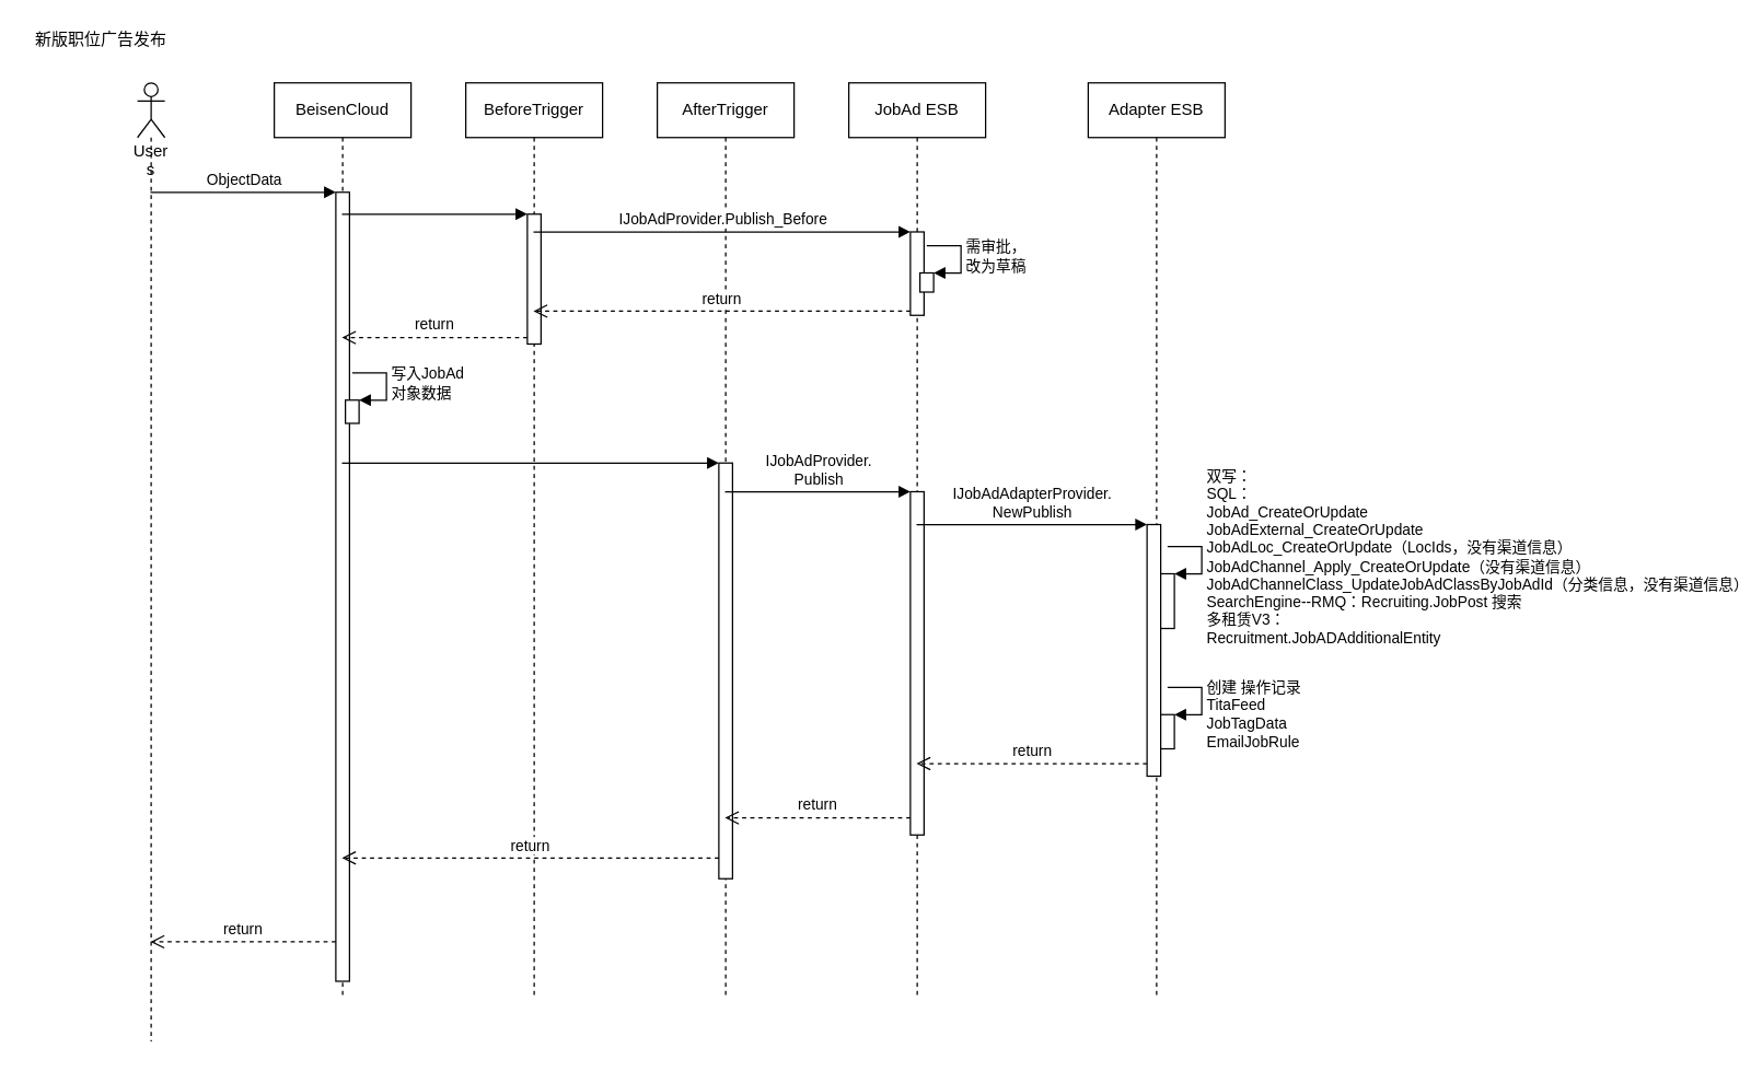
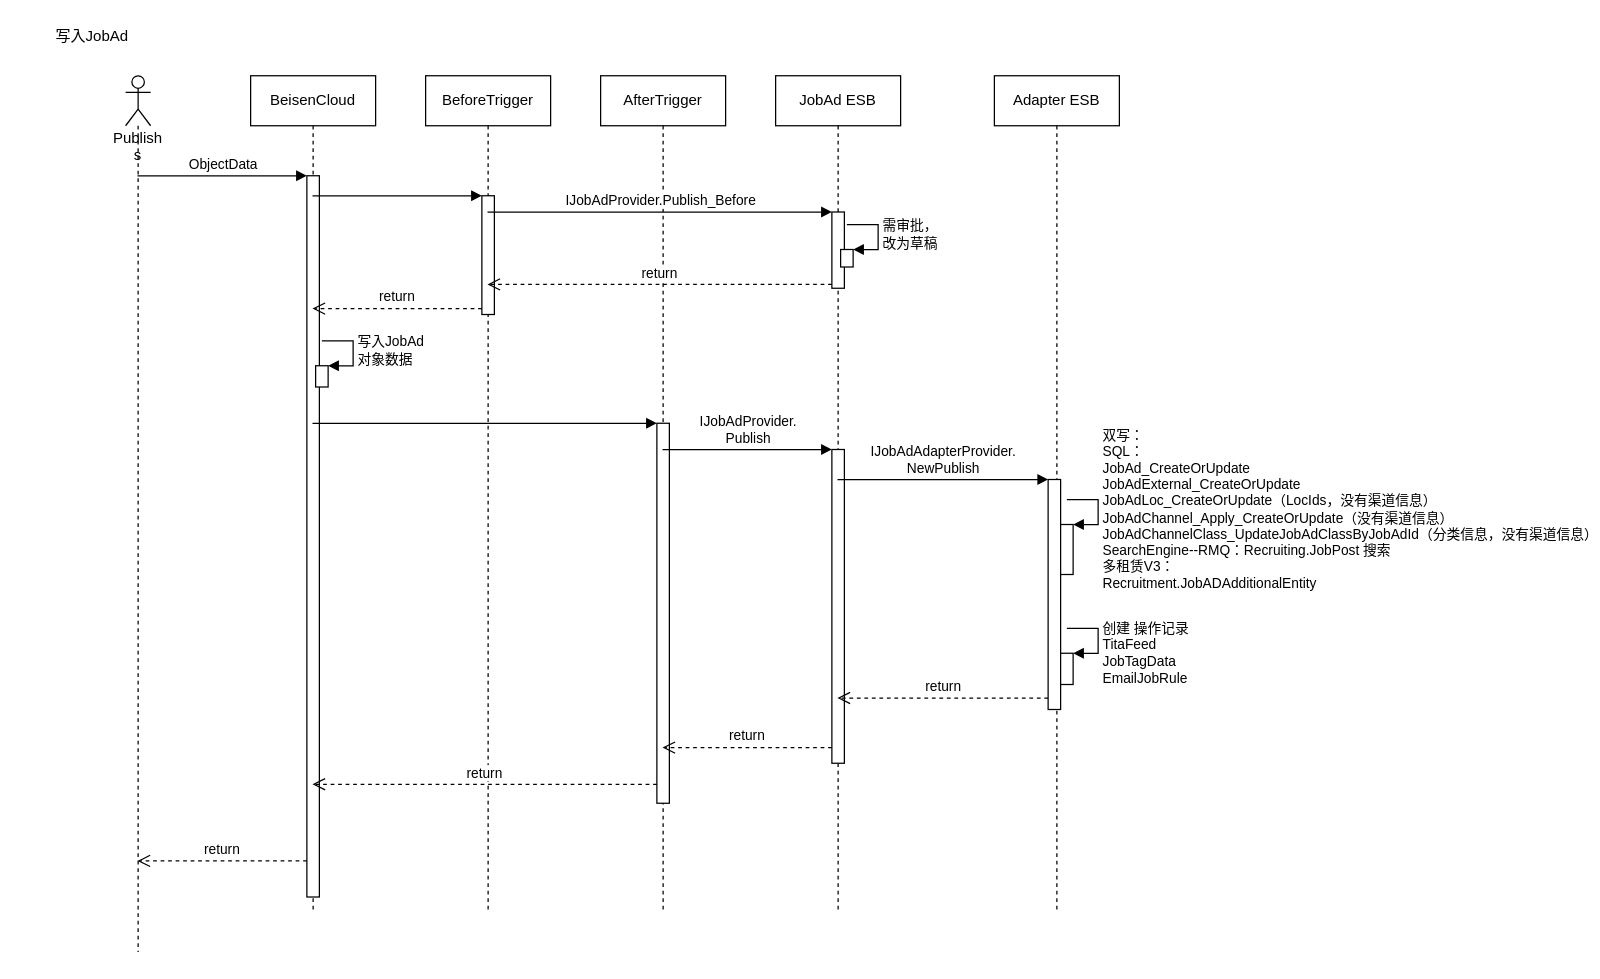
- <mxCell id="28" value="新版职位广告发布" style="text;html=1;align=center;verticalAlign=middle;resizable=0;points=[];autosize=1;" vertex="1" parent="1"><mxGeometry x="20" y="20" width="106" height="18" as="geometry" /></mxCell>
+ <mxCell id="28" value="写入JobAd" style="text;html=1;align=center;verticalAlign=middle;resizable=0;points=[];autosize=1;" vertex="1" parent="1"><mxGeometry x="20" y="20" width="106" height="18" as="geometry" /></mxCell>
- <mxCell id="21" value="User&lt;br&gt;s" style="shape=umlLifeline;participant=umlActor;perimeter=lifelinePerimeter;whiteSpace=wrap;html=1;container=1;collapsible=0;recursiveResize=0;verticalAlign=top;spacingTop=36;outlineConnect=0;" parent="1" vertex="1"><mxGeometry x="100" y="60" width="20" height="701" as="geometry" /></mxCell>
+ <mxCell id="21" value="Publish&lt;br&gt;s" style="shape=umlLifeline;participant=umlActor;perimeter=lifelinePerimeter;whiteSpace=wrap;html=1;container=1;collapsible=0;recursiveResize=0;verticalAlign=top;spacingTop=36;outlineConnect=0;" parent="1" vertex="1"><mxGeometry x="100" y="60" width="20" height="701" as="geometry" /></mxCell>
